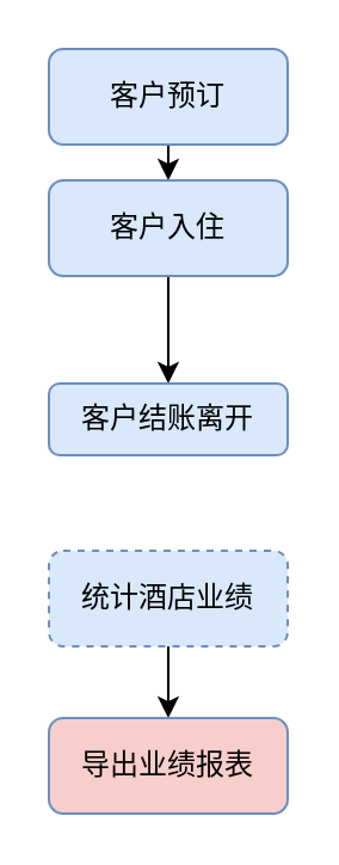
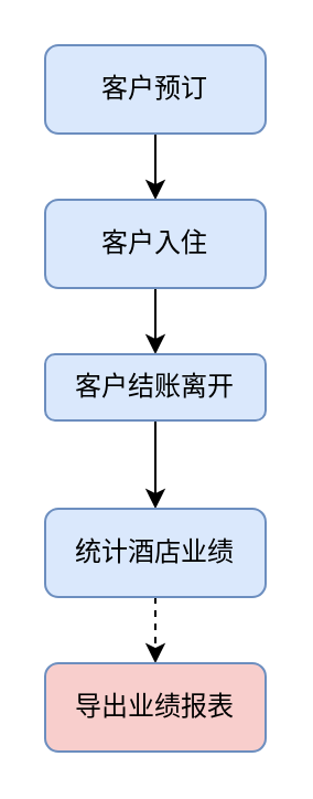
- <mxCell id="5" value="&lt;font style=&quot;vertical-align: inherit&quot;&gt;&lt;font style=&quot;vertical-align: inherit&quot;&gt;&lt;font style=&quot;vertical-align: inherit&quot;&gt;&lt;font style=&quot;vertical-align: inherit&quot;&gt;&lt;font style=&quot;vertical-align: inherit&quot;&gt;&lt;font style=&quot;vertical-align: inherit&quot;&gt;客户入住&lt;/font&gt;&lt;/font&gt;&lt;/font&gt;&lt;/font&gt;&lt;/font&gt;&lt;/font&gt;" style="rounded=1;whiteSpace=wrap;html=1;fontSize=12;glass=0;strokeWidth=1;shadow=0;fillColor=#dae8fc;strokeColor=#6c8ebf;" vertex="1" parent="1"><mxGeometry x="20" y="75" width="100" height="40" as="geometry" /></mxCell>
+ <mxCell id="5" value="&lt;font style=&quot;vertical-align: inherit&quot;&gt;&lt;font style=&quot;vertical-align: inherit&quot;&gt;&lt;font style=&quot;vertical-align: inherit&quot;&gt;&lt;font style=&quot;vertical-align: inherit&quot;&gt;&lt;font style=&quot;vertical-align: inherit&quot;&gt;&lt;font style=&quot;vertical-align: inherit&quot;&gt;客户入住&lt;/font&gt;&lt;/font&gt;&lt;/font&gt;&lt;/font&gt;&lt;/font&gt;&lt;/font&gt;" style="rounded=1;whiteSpace=wrap;html=1;fontSize=12;glass=0;strokeWidth=1;shadow=0;fillColor=#dae8fc;strokeColor=#6c8ebf;" vertex="1" parent="1"><mxGeometry x="20" y="90" width="100" height="40" as="geometry" /></mxCell>
+ <mxCell id="6" style="edgeStyle=orthogonalEdgeStyle;rounded=0;orthogonalLoop=1;jettySize=auto;html=1;exitX=0.5;exitY=1;exitDx=0;exitDy=0;entryX=0.5;entryY=0;entryDx=0;entryDy=0;" edge="1" parent="1" source="7" target="9"><mxGeometry relative="1" as="geometry" /></mxCell>
- <mxCell id="9" value="&lt;font style=&quot;vertical-align: inherit&quot;&gt;&lt;font style=&quot;vertical-align: inherit&quot;&gt;统计酒店业绩&lt;/font&gt;&lt;/font&gt;" style="rounded=1;whiteSpace=wrap;html=1;fontSize=12;glass=0;strokeWidth=1;shadow=0;fillColor=#dae8fc;strokeColor=#6c8ebf;dashed=1;" vertex="1" parent="1"><mxGeometry x="20" y="230" width="100" height="40" as="geometry" /></mxCell>
+ <mxCell id="9" value="&lt;font style=&quot;vertical-align: inherit&quot;&gt;&lt;font style=&quot;vertical-align: inherit&quot;&gt;统计酒店业绩&lt;/font&gt;&lt;/font&gt;" style="rounded=1;whiteSpace=wrap;html=1;fontSize=12;glass=0;strokeWidth=1;shadow=0;fillColor=#dae8fc;strokeColor=#6c8ebf;" vertex="1" parent="1"><mxGeometry x="20" y="230" width="100" height="40" as="geometry" /></mxCell>
- <mxCell id="8" style="edgeStyle=orthogonalEdgeStyle;rounded=0;orthogonalLoop=1;jettySize=auto;html=1;exitX=0.5;exitY=1;exitDx=0;exitDy=0;entryX=0.5;entryY=0;entryDx=0;entryDy=0;" edge="1" parent="1" source="9" target="10"><mxGeometry relative="1" as="geometry" /></mxCell>
+ <mxCell id="8" style="edgeStyle=orthogonalEdgeStyle;rounded=0;orthogonalLoop=1;jettySize=auto;html=1;exitX=0.5;exitY=1;exitDx=0;exitDy=0;entryX=0.5;entryY=0;entryDx=0;entryDy=0;dashed=1;" edge="1" parent="1" source="9" target="10"><mxGeometry relative="1" as="geometry" /></mxCell>
